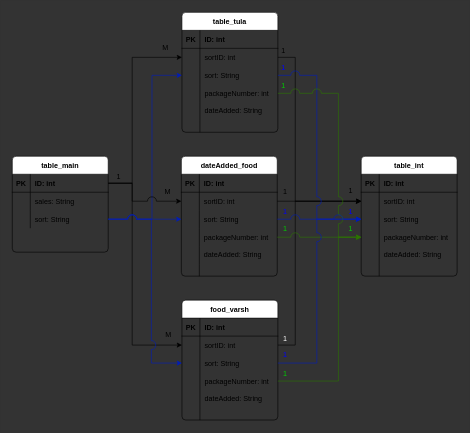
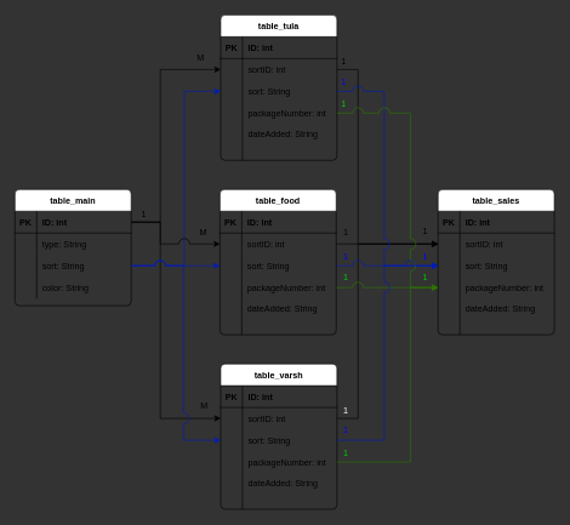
- <mxCell id="34" value="dateAdded_food" style="shape=table;startSize=30;container=1;collapsible=1;childLayout=tableLayout;fixedRows=1;rowLines=0;fontStyle=1;align=center;resizeLast=1;rounded=1;labelBackgroundColor=none;sketch=0;arcSize=7;" parent="1" vertex="1"><mxGeometry x="302" y="260" width="160" height="200" as="geometry" /></mxCell>
+ <mxCell id="34" value="table_food" style="shape=table;startSize=30;container=1;collapsible=1;childLayout=tableLayout;fixedRows=1;rowLines=0;fontStyle=1;align=center;resizeLast=1;rounded=1;labelBackgroundColor=none;sketch=0;arcSize=7;" parent="1" vertex="1"><mxGeometry x="302" y="260" width="160" height="200" as="geometry" /></mxCell>
- <mxCell id="72" value="table_int" style="shape=table;startSize=30;container=1;collapsible=1;childLayout=tableLayout;fixedRows=1;rowLines=0;fontStyle=1;align=center;resizeLast=1;rounded=1;labelBackgroundColor=none;sketch=0;arcSize=7;" parent="1" vertex="1"><mxGeometry x="602" y="260" width="160" height="200" as="geometry"><mxRectangle x="622" y="280" width="92" height="30" as="alternateBounds" /></mxGeometry></mxCell>
+ <mxCell id="72" value="table_sales" style="shape=table;startSize=30;container=1;collapsible=1;childLayout=tableLayout;fixedRows=1;rowLines=0;fontStyle=1;align=center;resizeLast=1;rounded=1;labelBackgroundColor=none;sketch=0;arcSize=7;" parent="1" vertex="1"><mxGeometry x="602" y="260" width="160" height="200" as="geometry"><mxRectangle x="622" y="280" width="92" height="30" as="alternateBounds" /></mxGeometry></mxCell>
- <mxCell id="8" value="sales: String" style="shape=partialRectangle;connectable=0;top=0;left=0;bottom=0;right=0;align=left;spacingLeft=6;overflow=hidden;perimeterSpacing=8;strokeWidth=12;opacity=0;strokeColor=none;" parent="6" vertex="1"><mxGeometry x="30" width="130" height="30" as="geometry" /></mxCell>
+ <mxCell id="8" value="type: String" style="shape=partialRectangle;connectable=0;top=0;left=0;bottom=0;right=0;align=left;spacingLeft=6;overflow=hidden;perimeterSpacing=8;strokeWidth=12;opacity=0;strokeColor=none;" parent="6" vertex="1"><mxGeometry x="30" width="130" height="30" as="geometry" /></mxCell>
+ <mxCell id="14" value="color: String" style="shape=partialRectangle;connectable=0;fillColor=none;top=0;left=0;bottom=0;right=0;align=left;spacingLeft=6;overflow=hidden;" parent="12" vertex="1"><mxGeometry x="30" width="130" height="30" as="geometry" /></mxCell>
- <mxCell id="53" value="food_varsh" style="shape=table;startSize=30;container=1;collapsible=1;childLayout=tableLayout;fixedRows=1;rowLines=0;fontStyle=1;align=center;resizeLast=1;rounded=1;labelBackgroundColor=none;sketch=0;arcSize=7;" parent="1" vertex="1"><mxGeometry x="303" y="500" width="160" height="200" as="geometry" /></mxCell>
+ <mxCell id="53" value="table_varsh" style="shape=table;startSize=30;container=1;collapsible=1;childLayout=tableLayout;fixedRows=1;rowLines=0;fontStyle=1;align=center;resizeLast=1;rounded=1;labelBackgroundColor=none;sketch=0;arcSize=7;" parent="1" vertex="1"><mxGeometry x="303" y="500" width="160" height="200" as="geometry" /></mxCell>
